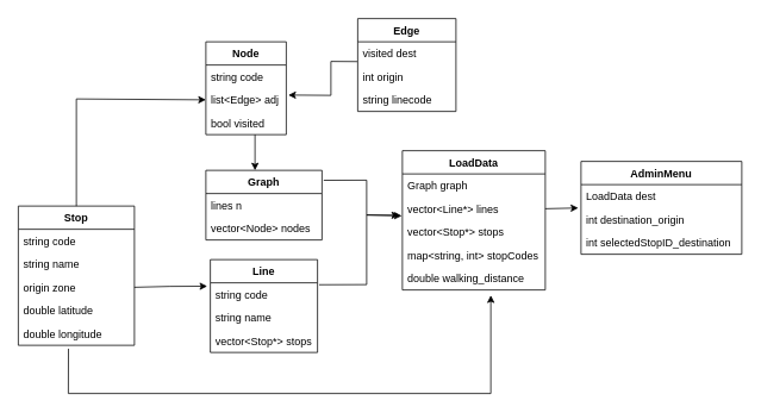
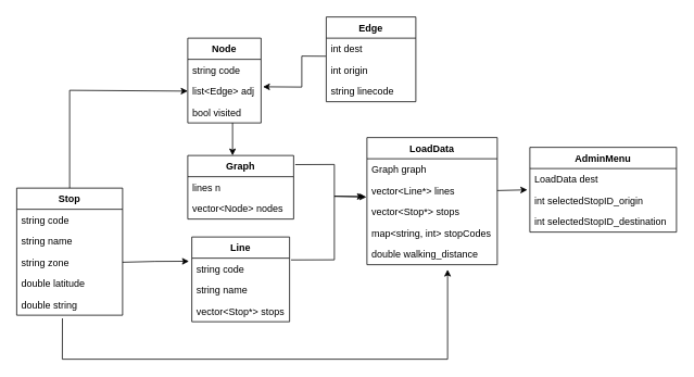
- <mxCell id="23" value="visited dest" style="text;strokeColor=none;fillColor=none;align=left;verticalAlign=top;spacingLeft=4;spacingRight=4;overflow=hidden;rotatable=0;points=[[0,0.5],[1,0.5]];portConstraint=eastwest;" vertex="1" parent="22"><mxGeometry y="26" width="110" height="26" as="geometry" /></mxCell>
+ <mxCell id="23" value="int dest" style="text;strokeColor=none;fillColor=none;align=left;verticalAlign=top;spacingLeft=4;spacingRight=4;overflow=hidden;rotatable=0;points=[[0,0.5],[1,0.5]];portConstraint=eastwest;" vertex="1" parent="22"><mxGeometry y="26" width="110" height="26" as="geometry" /></mxCell>
- <mxCell id="37" value="int destination_origin" style="text;strokeColor=none;fillColor=none;align=left;verticalAlign=top;spacingLeft=4;spacingRight=4;overflow=hidden;rotatable=0;points=[[0,0.5],[1,0.5]];portConstraint=eastwest;" vertex="1" parent="35"><mxGeometry y="52" width="180" height="26" as="geometry" /></mxCell>
+ <mxCell id="37" value="int selectedStopID_origin" style="text;strokeColor=none;fillColor=none;align=left;verticalAlign=top;spacingLeft=4;spacingRight=4;overflow=hidden;rotatable=0;points=[[0,0.5],[1,0.5]];portConstraint=eastwest;" vertex="1" parent="35"><mxGeometry y="52" width="180" height="26" as="geometry" /></mxCell>
- <mxCell id="5" value="origin zone" style="text;strokeColor=none;fillColor=none;align=left;verticalAlign=top;spacingLeft=4;spacingRight=4;overflow=hidden;rotatable=0;points=[[0,0.5],[1,0.5]];portConstraint=eastwest;" vertex="1" parent="2"><mxGeometry y="78" width="130" height="26" as="geometry" /></mxCell>
+ <mxCell id="5" value="string zone" style="text;strokeColor=none;fillColor=none;align=left;verticalAlign=top;spacingLeft=4;spacingRight=4;overflow=hidden;rotatable=0;points=[[0,0.5],[1,0.5]];portConstraint=eastwest;" vertex="1" parent="2"><mxGeometry y="78" width="130" height="26" as="geometry" /></mxCell>
- <mxCell id="7" value="double longitude" style="text;strokeColor=none;fillColor=none;align=left;verticalAlign=top;spacingLeft=4;spacingRight=4;overflow=hidden;rotatable=0;points=[[0,0.5],[1,0.5]];portConstraint=eastwest;" vertex="1" parent="2"><mxGeometry y="130" width="130" height="26" as="geometry" /></mxCell>
+ <mxCell id="7" value="double string" style="text;strokeColor=none;fillColor=none;align=left;verticalAlign=top;spacingLeft=4;spacingRight=4;overflow=hidden;rotatable=0;points=[[0,0.5],[1,0.5]];portConstraint=eastwest;" vertex="1" parent="2"><mxGeometry y="130" width="130" height="26" as="geometry" /></mxCell>
